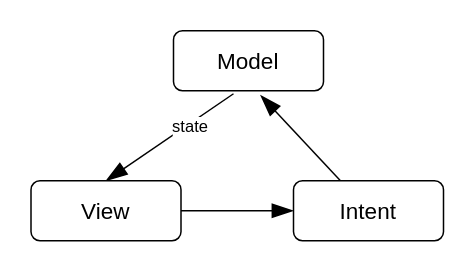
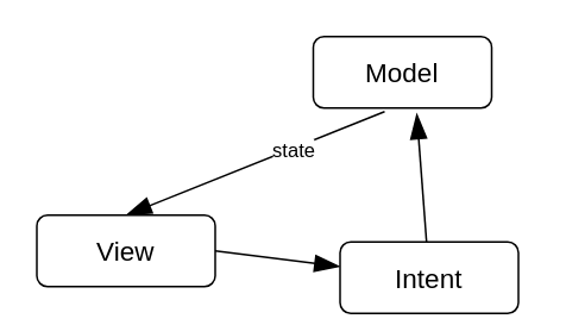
- <mxCell id="4" value="&lt;font style=&quot;font-size: 15px;&quot;&gt;Model&lt;/font&gt;" style="rounded=1;whiteSpace=wrap;html=1;" parent="1" vertex="1"><mxGeometry x="115" y="20" width="100" height="40" as="geometry" /></mxCell>
+ <mxCell id="4" value="&lt;font style=&quot;font-size: 15px;&quot;&gt;Model&lt;/font&gt;" style="rounded=1;whiteSpace=wrap;html=1;" parent="1" vertex="1"><mxGeometry x="175" y="20" width="100" height="40" as="geometry" /></mxCell>
- <mxCell id="8" value="&lt;font style=&quot;font-size: 15px;&quot;&gt;Intent&lt;/font&gt;" style="rounded=1;whiteSpace=wrap;html=1;" parent="1" vertex="1"><mxGeometry x="195" y="120" width="100" height="40" as="geometry" /></mxCell>
+ <mxCell id="8" value="&lt;font style=&quot;font-size: 15px;&quot;&gt;Intent&lt;/font&gt;" style="rounded=1;whiteSpace=wrap;html=1;" parent="1" vertex="1"><mxGeometry x="190" y="135" width="100" height="40" as="geometry" /></mxCell>
